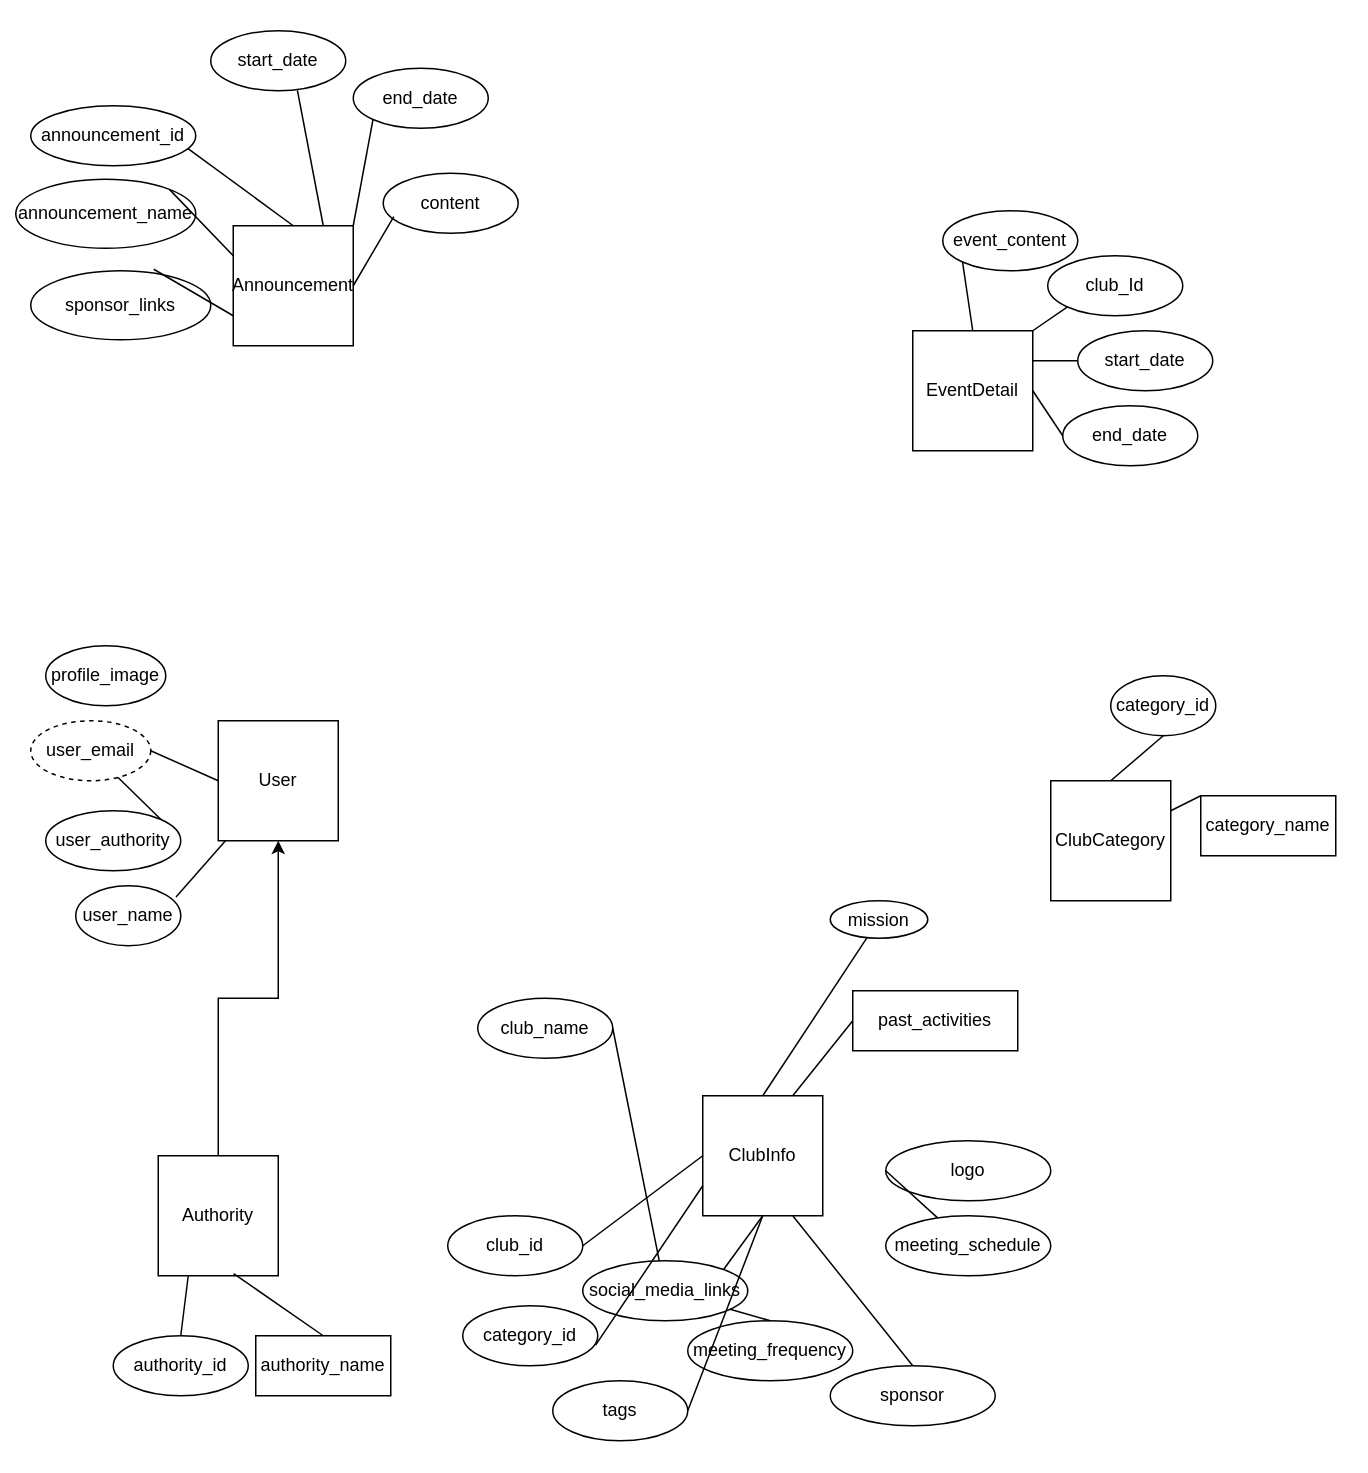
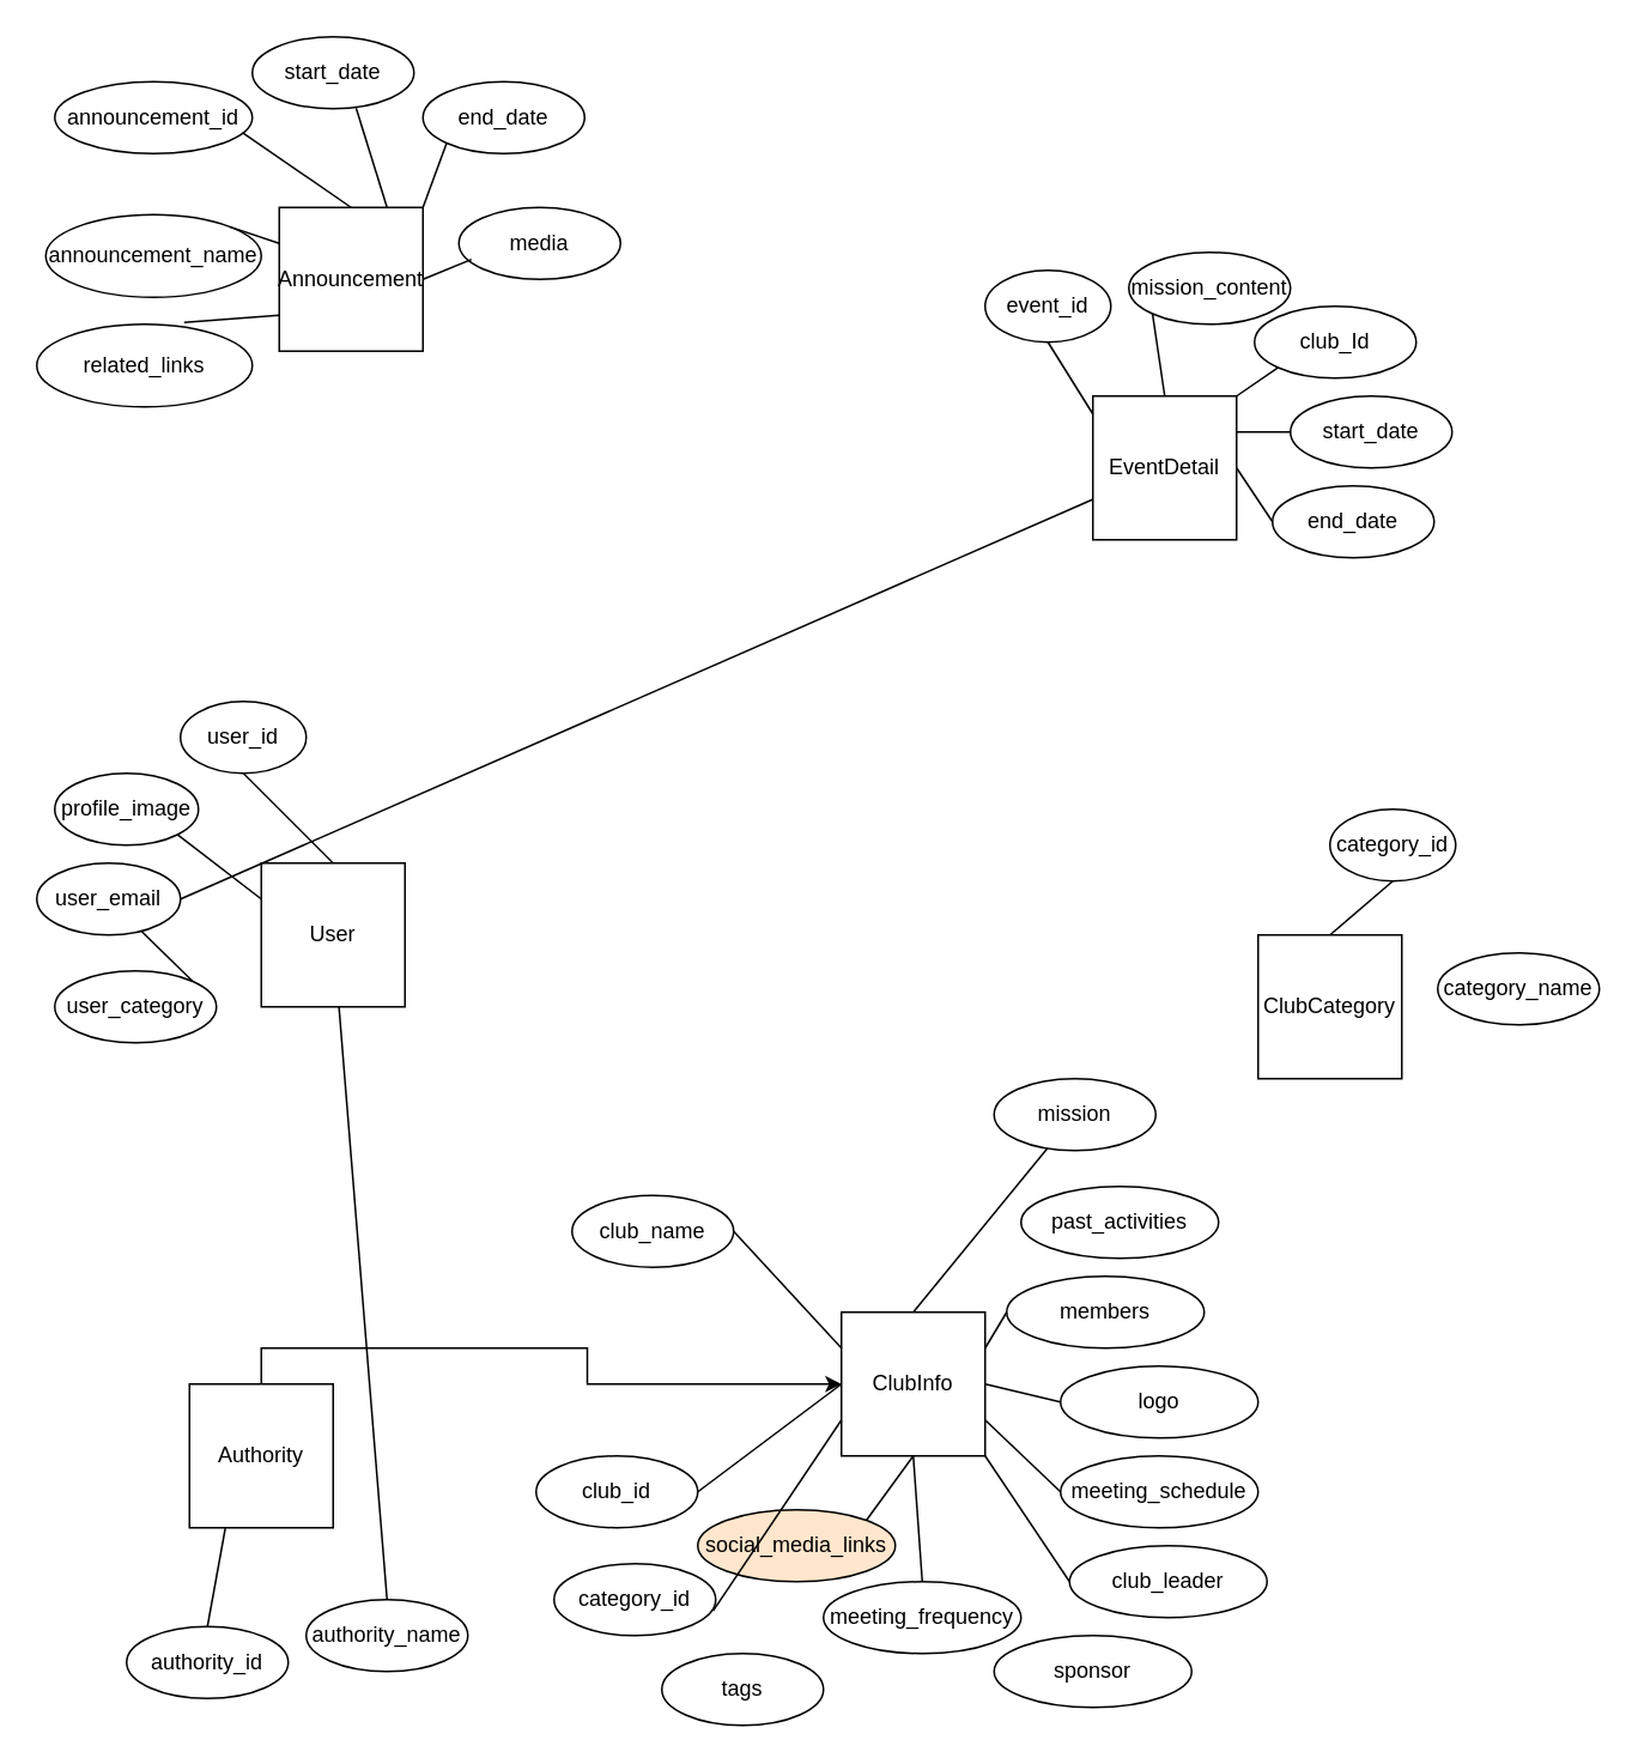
- <mxCell id="46" value="announcement_id" style="ellipse;whiteSpace=wrap;html=1;" vertex="1" parent="1"><mxGeometry x="20" y="70" width="110" height="40" as="geometry" /></mxCell>
+ <mxCell id="46" value="announcement_id" style="ellipse;whiteSpace=wrap;html=1;" vertex="1" parent="1"><mxGeometry x="30" y="45" width="110" height="40" as="geometry" /></mxCell>
- <mxCell id="52" value="content" style="ellipse;whiteSpace=wrap;html=1;" vertex="1" parent="1"><mxGeometry x="255" y="115" width="90" height="40" as="geometry" /></mxCell>
+ <mxCell id="52" value="media" style="ellipse;whiteSpace=wrap;html=1;" vertex="1" parent="1"><mxGeometry x="255" y="115" width="90" height="40" as="geometry" /></mxCell>
- <mxCell id="48" value="announcement_name" style="ellipse;whiteSpace=wrap;html=1;" vertex="1" parent="1"><mxGeometry x="10" y="119" width="120" height="46" as="geometry" /></mxCell>
+ <mxCell id="48" value="announcement_name" style="ellipse;whiteSpace=wrap;html=1;" vertex="1" parent="1"><mxGeometry x="25" y="119" width="120" height="46" as="geometry" /></mxCell>
- <mxCell id="13" value="event_content" style="ellipse;whiteSpace=wrap;html=1;" vertex="1" parent="1"><mxGeometry x="628" y="140" width="90" height="40" as="geometry" /></mxCell>
+ <mxCell id="13" value="mission_content" style="ellipse;whiteSpace=wrap;html=1;" vertex="1" parent="1"><mxGeometry x="628" y="140" width="90" height="40" as="geometry" /></mxCell>
+ <mxCell id="12" value="event_id" style="ellipse;whiteSpace=wrap;html=1;" vertex="1" parent="1"><mxGeometry x="548" y="150" width="70" height="40" as="geometry" /></mxCell>
- <mxCell id="16" value="Announcement" style="whiteSpace=wrap;html=1;aspect=fixed;" vertex="1" parent="1"><mxGeometry x="155" y="150" width="80" height="80" as="geometry" /></mxCell>
+ <mxCell id="16" value="Announcement" style="whiteSpace=wrap;html=1;aspect=fixed;" vertex="1" parent="1"><mxGeometry x="155" y="115" width="80" height="80" as="geometry" /></mxCell>
- <mxCell id="49" value="sponsor_links" style="ellipse;whiteSpace=wrap;html=1;" vertex="1" parent="1"><mxGeometry x="20" y="180" width="120" height="46" as="geometry" /></mxCell>
+ <mxCell id="49" value="related_links" style="ellipse;whiteSpace=wrap;html=1;" vertex="1" parent="1"><mxGeometry x="20" y="180" width="120" height="46" as="geometry" /></mxCell>
+ <mxCell id="61" value="" style="endArrow=none;html=1;rounded=0;entryX=0;entryY=0.125;entryDx=0;entryDy=0;exitX=0.5;exitY=1;exitDx=0;exitDy=0;entryPerimeter=0;" edge="1" parent="1" source="12" target="14"><mxGeometry width="50" height="50" relative="1" as="geometry"><mxPoint x="548" y="213" as="sourcePoint" /><mxPoint x="608" y="240" as="targetPoint" /></mxGeometry></mxCell>
+ <mxCell id="3" value="user_id" style="ellipse;whiteSpace=wrap;html=1;" vertex="1" parent="1"><mxGeometry x="100" y="390" width="70" height="40" as="geometry" /></mxCell>
+ <mxCell id="70" value="" style="endArrow=none;html=1;rounded=0;entryX=0.5;entryY=0;entryDx=0;entryDy=0;exitX=0.5;exitY=1;exitDx=0;exitDy=0;" edge="1" parent="1" source="3" target="2"><mxGeometry width="50" height="50" relative="1" as="geometry"><mxPoint x="152.5" y="460" as="sourcePoint" /><mxPoint x="177.5" y="500" as="targetPoint" /></mxGeometry></mxCell>
+ <mxCell id="72" value="" style="endArrow=none;html=1;rounded=0;entryX=0;entryY=0.25;entryDx=0;entryDy=0;exitX=1;exitY=1;exitDx=0;exitDy=0;" edge="1" parent="1" source="67" target="2"><mxGeometry width="50" height="50" relative="1" as="geometry"><mxPoint x="255" y="490" as="sourcePoint" /><mxPoint x="211" y="512" as="targetPoint" /></mxGeometry></mxCell>
- <mxCell id="68" value="user_email" style="ellipse;whiteSpace=wrap;html=1;dashed=1;" vertex="1" parent="1"><mxGeometry x="20" y="480" width="80" height="40" as="geometry" /></mxCell>
+ <mxCell id="68" value="user_email" style="ellipse;whiteSpace=wrap;html=1;" vertex="1" parent="1"><mxGeometry x="20" y="480" width="80" height="40" as="geometry" /></mxCell>
- <mxCell id="73" value="" style="endArrow=none;html=1;rounded=0;entryX=0;entryY=0.5;entryDx=0;entryDy=0;exitX=1;exitY=0.5;exitDx=0;exitDy=0;" edge="1" parent="1" source="68" target="2"><mxGeometry width="50" height="50" relative="1" as="geometry"><mxPoint x="108" y="474" as="sourcePoint" /><mxPoint x="130" y="500" as="targetPoint" /></mxGeometry></mxCell>
+ <mxCell id="73" value="" style="endArrow=none;html=1;rounded=0;exitX=1;exitY=0.5;exitDx=0;exitDy=0;" edge="1" parent="1" source="68" target="14"><mxGeometry width="50" height="50" relative="1" as="geometry"><mxPoint x="108" y="474" as="sourcePoint" /><mxPoint x="130" y="500" as="targetPoint" /></mxGeometry></mxCell>
- <mxCell id="11" value="" style="endArrow=none;html=1;rounded=0;entryX=1;entryY=0.25;entryDx=0;entryDy=0;exitX=0;exitY=0;exitDx=0;exitDy=0;" edge="1" parent="1" source="9" target="7"><mxGeometry width="50" height="50" relative="1" as="geometry"><mxPoint x="675" y="420" as="sourcePoint" /><mxPoint x="680" y="400" as="targetPoint" /></mxGeometry></mxCell>
- <mxCell id="9" value="category_name" style="whiteSpace=wrap;html=1;rounded=0;" vertex="1" parent="1"><mxGeometry x="800" y="530" width="90" height="40" as="geometry" /></mxCell>
+ <mxCell id="9" value="category_name" style="ellipse;whiteSpace=wrap;html=1;" vertex="1" parent="1"><mxGeometry x="800" y="530" width="90" height="40" as="geometry" /></mxCell>
- <mxCell id="69" value="user_authority" style="ellipse;whiteSpace=wrap;html=1;" vertex="1" parent="1"><mxGeometry x="30" y="540" width="90" height="40" as="geometry" /></mxCell>
+ <mxCell id="69" value="user_category" style="ellipse;whiteSpace=wrap;html=1;" vertex="1" parent="1"><mxGeometry x="30" y="540" width="90" height="40" as="geometry" /></mxCell>
- <mxCell id="71" value="" style="endArrow=none;html=1;rounded=0;exitX=0.955;exitY=0.187;exitDx=0;exitDy=0;exitPerimeter=0;" edge="1" parent="1" source="66" target="2"><mxGeometry width="50" height="50" relative="1" as="geometry"><mxPoint x="110" y="600" as="sourcePoint" /><mxPoint x="170" y="480" as="targetPoint" /></mxGeometry></mxCell>
- <mxCell id="66" value="user_name" style="ellipse;whiteSpace=wrap;html=1;" vertex="1" parent="1"><mxGeometry x="50" y="590" width="70" height="40" as="geometry" /></mxCell>
- <mxCell id="22" value="mission" style="ellipse;whiteSpace=wrap;html=1;" vertex="1" parent="1"><mxGeometry x="553" y="600" width="65" height="25" as="geometry" /></mxCell>
+ <mxCell id="22" value="mission" style="ellipse;whiteSpace=wrap;html=1;" vertex="1" parent="1"><mxGeometry x="553" y="600" width="90" height="40" as="geometry" /></mxCell>
- <mxCell id="4" style="edgeStyle=orthogonalEdgeStyle;rounded=0;orthogonalLoop=1;jettySize=auto;html=1;exitX=0.5;exitY=0;exitDx=0;exitDy=0;entryX=0.5;entryY=1;entryDx=0;entryDy=0;" edge="1" parent="1" source="5" target="2"><mxGeometry relative="1" as="geometry" /></mxCell>
+ <mxCell id="4" style="edgeStyle=orthogonalEdgeStyle;rounded=0;orthogonalLoop=1;jettySize=auto;html=1;exitX=0.5;exitY=0;exitDx=0;exitDy=0;" edge="1" parent="1" source="5" target="6"><mxGeometry relative="1" as="geometry" /></mxCell>
- <mxCell id="29" value="past_activities" style="whiteSpace=wrap;html=1;rounded=0;" vertex="1" parent="1"><mxGeometry x="568" y="660" width="110" height="40" as="geometry" /></mxCell>
+ <mxCell id="29" value="past_activities" style="ellipse;whiteSpace=wrap;html=1;" vertex="1" parent="1"><mxGeometry x="568" y="660" width="110" height="40" as="geometry" /></mxCell>
- <mxCell id="36" value="" style="endArrow=none;html=1;rounded=0;entryX=0.75;entryY=0;entryDx=0;entryDy=0;exitX=0;exitY=0.5;exitDx=0;exitDy=0;" edge="1" parent="1" source="29" target="6"><mxGeometry width="50" height="50" relative="1" as="geometry"><mxPoint x="453" y="650" as="sourcePoint" /><mxPoint x="433" y="730" as="targetPoint" /></mxGeometry></mxCell>
+ <mxCell id="30" value="members" style="ellipse;whiteSpace=wrap;html=1;" vertex="1" parent="1"><mxGeometry x="560" y="710" width="110" height="40" as="geometry" /></mxCell>
+ <mxCell id="37" value="" style="endArrow=none;html=1;rounded=0;entryX=1;entryY=0.25;entryDx=0;entryDy=0;exitX=0;exitY=0.5;exitDx=0;exitDy=0;" edge="1" parent="1" source="30" target="6"><mxGeometry width="50" height="50" relative="1" as="geometry"><mxPoint x="595" y="710" as="sourcePoint" /><mxPoint x="540" y="750" as="targetPoint" /></mxGeometry></mxCell>
- <mxCell id="34" value="" style="endArrow=none;html=1;rounded=0;exitX=1;exitY=0.5;exitDx=0;exitDy=0;" edge="1" parent="1" source="21" target="25"><mxGeometry width="50" height="50" relative="1" as="geometry"><mxPoint x="390" y="714" as="sourcePoint" /><mxPoint x="393" y="730" as="targetPoint" /></mxGeometry></mxCell>
+ <mxCell id="34" value="" style="endArrow=none;html=1;rounded=0;exitX=1;exitY=0.5;exitDx=0;exitDy=0;entryX=0;entryY=0.25;entryDx=0;entryDy=0;" edge="1" parent="1" source="21" target="6"><mxGeometry width="50" height="50" relative="1" as="geometry"><mxPoint x="390" y="714" as="sourcePoint" /><mxPoint x="393" y="730" as="targetPoint" /></mxGeometry></mxCell>
- <mxCell id="38" value="" style="endArrow=none;html=1;rounded=0;exitX=0;exitY=0.5;exitDx=0;exitDy=0;exitPerimeter=0;" edge="1" parent="1" source="28" target="26"><mxGeometry width="50" height="50" relative="1" as="geometry"><mxPoint x="586" y="754" as="sourcePoint" /><mxPoint x="540" y="770" as="targetPoint" /></mxGeometry></mxCell>
+ <mxCell id="38" value="" style="endArrow=none;html=1;rounded=0;entryX=1;entryY=0.5;entryDx=0;entryDy=0;exitX=0;exitY=0.5;exitDx=0;exitDy=0;exitPerimeter=0;" edge="1" parent="1" source="28" target="6"><mxGeometry width="50" height="50" relative="1" as="geometry"><mxPoint x="586" y="754" as="sourcePoint" /><mxPoint x="540" y="770" as="targetPoint" /></mxGeometry></mxCell>
+ <mxCell id="39" value="" style="endArrow=none;html=1;rounded=0;entryX=1;entryY=0.75;entryDx=0;entryDy=0;exitX=0;exitY=0.5;exitDx=0;exitDy=0;" edge="1" parent="1" source="26" target="6"><mxGeometry width="50" height="50" relative="1" as="geometry"><mxPoint x="600" y="790" as="sourcePoint" /><mxPoint x="540" y="790" as="targetPoint" /></mxGeometry></mxCell>
+ <mxCell id="40" value="" style="endArrow=none;html=1;rounded=0;entryX=1;entryY=1;entryDx=0;entryDy=0;exitX=0;exitY=0.5;exitDx=0;exitDy=0;" edge="1" parent="1" source="27" target="6"><mxGeometry width="50" height="50" relative="1" as="geometry"><mxPoint x="600" y="850" as="sourcePoint" /><mxPoint x="540" y="810" as="targetPoint" /></mxGeometry></mxCell>
- <mxCell id="25" value="social_media_links" style="ellipse;whiteSpace=wrap;html=1;" vertex="1" parent="1"><mxGeometry x="388" y="840" width="110" height="40" as="geometry" /></mxCell>
+ <mxCell id="25" value="social_media_links" style="ellipse;whiteSpace=wrap;html=1;fillColor=#ffe6cc;" vertex="1" parent="1"><mxGeometry x="388" y="840" width="110" height="40" as="geometry" /></mxCell>
- <mxCell id="41" value="" style="endArrow=none;html=1;rounded=0;entryX=0.75;entryY=1;entryDx=0;entryDy=0;exitX=0.5;exitY=0;exitDx=0;exitDy=0;" edge="1" parent="1" source="31" target="6"><mxGeometry width="50" height="50" relative="1" as="geometry"><mxPoint x="528" y="870" as="sourcePoint" /><mxPoint x="473" y="810" as="targetPoint" /></mxGeometry></mxCell>
- <mxCell id="60" value="" style="endArrow=none;html=1;rounded=0;entryX=0.628;entryY=0.982;entryDx=0;entryDy=0;exitX=0.5;exitY=0;exitDx=0;exitDy=0;entryPerimeter=0;" edge="1" parent="1" source="47" target="5"><mxGeometry width="50" height="50" relative="1" as="geometry"><mxPoint x="160" y="800" as="sourcePoint" /><mxPoint x="186" y="823" as="targetPoint" /></mxGeometry></mxCell>
+ <mxCell id="60" value="" style="endArrow=none;html=1;rounded=0;exitX=0.5;exitY=0;exitDx=0;exitDy=0;" edge="1" parent="1" source="47" target="2"><mxGeometry width="50" height="50" relative="1" as="geometry"><mxPoint x="160" y="800" as="sourcePoint" /><mxPoint x="186" y="823" as="targetPoint" /></mxGeometry></mxCell>
- <mxCell id="42" value="" style="endArrow=none;html=1;rounded=0;exitX=0.5;exitY=0;exitDx=0;exitDy=0;" edge="1" parent="1" source="32" target="25"><mxGeometry width="50" height="50" relative="1" as="geometry"><mxPoint x="468" y="850" as="sourcePoint" /><mxPoint x="453" y="810" as="targetPoint" /></mxGeometry></mxCell>
+ <mxCell id="42" value="" style="endArrow=none;html=1;rounded=0;entryX=0.5;entryY=1;entryDx=0;entryDy=0;exitX=0.5;exitY=0;exitDx=0;exitDy=0;" edge="1" parent="1" source="32" target="6"><mxGeometry width="50" height="50" relative="1" as="geometry"><mxPoint x="468" y="850" as="sourcePoint" /><mxPoint x="453" y="810" as="targetPoint" /></mxGeometry></mxCell>
- <mxCell id="44" value="" style="endArrow=none;html=1;rounded=0;entryX=0.5;entryY=1;entryDx=0;entryDy=0;exitX=1;exitY=0.5;exitDx=0;exitDy=0;" edge="1" parent="1" source="24" target="6"><mxGeometry width="50" height="50" relative="1" as="geometry"><mxPoint x="387" y="826" as="sourcePoint" /><mxPoint x="413" y="810" as="targetPoint" /></mxGeometry></mxCell>
+ <mxCell id="27" value="club_leader" style="ellipse;whiteSpace=wrap;html=1;" vertex="1" parent="1"><mxGeometry x="595" y="860" width="110" height="40" as="geometry" /></mxCell>
- <mxCell id="19" value="authority_id" style="ellipse;whiteSpace=wrap;html=1;" vertex="1" parent="1"><mxGeometry x="75" y="890" width="90" height="40" as="geometry" /></mxCell>
+ <mxCell id="19" value="authority_id" style="ellipse;whiteSpace=wrap;html=1;" vertex="1" parent="1"><mxGeometry x="70" y="905" width="90" height="40" as="geometry" /></mxCell>
- <mxCell id="47" value="authority_name" style="whiteSpace=wrap;html=1;rounded=0;" vertex="1" parent="1"><mxGeometry x="170" y="890" width="90" height="40" as="geometry" /></mxCell>
+ <mxCell id="47" value="authority_name" style="ellipse;whiteSpace=wrap;html=1;" vertex="1" parent="1"><mxGeometry x="170" y="890" width="90" height="40" as="geometry" /></mxCell>
